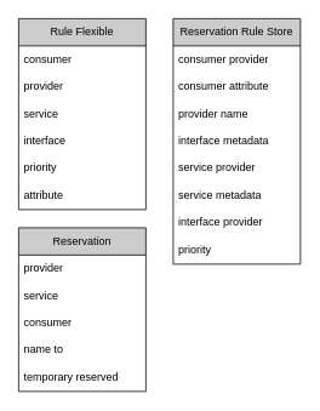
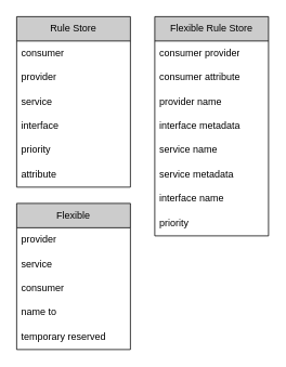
- <mxCell id="2" value="Rule Flexible" style="swimlane;fontStyle=0;childLayout=stackLayout;horizontal=1;startSize=30;horizontalStack=0;resizeParent=1;resizeParentMax=0;resizeLast=0;collapsible=1;marginBottom=0;whiteSpace=wrap;html=1;fillColor=#CCCCCC;" vertex="1" parent="1"><mxGeometry x="20" y="20" width="140" height="210" as="geometry" /></mxCell>
+ <mxCell id="2" value="Rule Store" style="swimlane;fontStyle=0;childLayout=stackLayout;horizontal=1;startSize=30;horizontalStack=0;resizeParent=1;resizeParentMax=0;resizeLast=0;collapsible=1;marginBottom=0;whiteSpace=wrap;html=1;fillColor=#CCCCCC;" vertex="1" parent="1"><mxGeometry x="20" y="20" width="140" height="210" as="geometry" /></mxCell>
- <mxCell id="9" value="Reservation Rule Store" style="swimlane;fontStyle=0;childLayout=stackLayout;horizontal=1;startSize=30;horizontalStack=0;resizeParent=1;resizeParentMax=0;resizeLast=0;collapsible=1;marginBottom=0;whiteSpace=wrap;html=1;fillColor=#CCCCCC;" vertex="1" parent="1"><mxGeometry x="190" y="20" width="140" height="270" as="geometry" /></mxCell>
+ <mxCell id="9" value="Flexible Rule Store" style="swimlane;fontStyle=0;childLayout=stackLayout;horizontal=1;startSize=30;horizontalStack=0;resizeParent=1;resizeParentMax=0;resizeLast=0;collapsible=1;marginBottom=0;whiteSpace=wrap;html=1;fillColor=#CCCCCC;" vertex="1" parent="1"><mxGeometry x="190" y="20" width="140" height="270" as="geometry" /></mxCell>
- <mxCell id="14" value="service provider" style="text;strokeColor=none;fillColor=none;spacingLeft=4;spacingRight=4;overflow=hidden;rotatable=0;points=[[0,0.5],[1,0.5]];portConstraint=eastwest;fontSize=12;" vertex="1" parent="9"><mxGeometry y="150" width="140" height="30" as="geometry" /></mxCell>
+ <mxCell id="14" value="service name" style="text;strokeColor=none;fillColor=none;spacingLeft=4;spacingRight=4;overflow=hidden;rotatable=0;points=[[0,0.5],[1,0.5]];portConstraint=eastwest;fontSize=12;" vertex="1" parent="9"><mxGeometry y="150" width="140" height="30" as="geometry" /></mxCell>
- <mxCell id="16" value="interface provider" style="text;strokeColor=none;fillColor=none;spacingLeft=4;spacingRight=4;overflow=hidden;rotatable=0;points=[[0,0.5],[1,0.5]];portConstraint=eastwest;fontSize=12;" vertex="1" parent="9"><mxGeometry y="210" width="140" height="30" as="geometry" /></mxCell>
+ <mxCell id="16" value="interface name" style="text;strokeColor=none;fillColor=none;spacingLeft=4;spacingRight=4;overflow=hidden;rotatable=0;points=[[0,0.5],[1,0.5]];portConstraint=eastwest;fontSize=12;" vertex="1" parent="9"><mxGeometry y="210" width="140" height="30" as="geometry" /></mxCell>
- <mxCell id="18" value="Reservation" style="swimlane;fontStyle=0;childLayout=stackLayout;horizontal=1;startSize=30;horizontalStack=0;resizeParent=1;resizeParentMax=0;resizeLast=0;collapsible=1;marginBottom=0;whiteSpace=wrap;html=1;fillColor=#CCCCCC;" vertex="1" parent="1"><mxGeometry x="20" y="250" width="140" height="180" as="geometry" /></mxCell>
+ <mxCell id="18" value="Flexible" style="swimlane;fontStyle=0;childLayout=stackLayout;horizontal=1;startSize=30;horizontalStack=0;resizeParent=1;resizeParentMax=0;resizeLast=0;collapsible=1;marginBottom=0;whiteSpace=wrap;html=1;fillColor=#CCCCCC;" vertex="1" parent="1"><mxGeometry x="20" y="250" width="140" height="180" as="geometry" /></mxCell>
